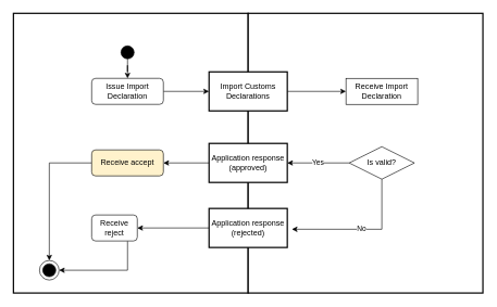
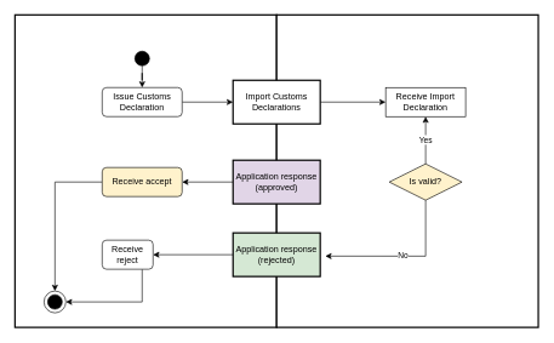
- <mxCell id="7" value="Issue Import Declaration" style="rounded=1;whiteSpace=wrap;html=1;strokeWidth=1;fillColor=#FFFFFF;" parent="1" vertex="1"><mxGeometry x="140" y="120" width="110" height="40" as="geometry" /></mxCell>
+ <mxCell id="7" value="Issue Customs Declaration" style="rounded=1;whiteSpace=wrap;html=1;strokeWidth=1;fillColor=#FFFFFF;" parent="1" vertex="1"><mxGeometry x="140" y="120" width="110" height="40" as="geometry" /></mxCell>
- <mxCell id="11" value="Application response (approved)" style="rounded=0;whiteSpace=wrap;html=1;strokeWidth=2;fillColor=#FFFFFF;" parent="1" vertex="1"><mxGeometry x="320" y="220" width="120" height="60" as="geometry" /></mxCell>
+ <mxCell id="11" value="Application response (approved)" style="rounded=0;whiteSpace=wrap;html=1;strokeWidth=2;fillColor=#e1d5e7;" parent="1" vertex="1"><mxGeometry x="320" y="220" width="120" height="60" as="geometry" /></mxCell>
- <mxCell id="15" value="Yes" style="edgeStyle=orthogonalEdgeStyle;rounded=0;orthogonalLoop=1;jettySize=auto;html=1;entryX=1;entryY=0.5;entryDx=0;entryDy=0;" parent="1" source="17" target="11" edge="1"><mxGeometry relative="1" as="geometry" /></mxCell>
+ <mxCell id="15" value="Yes" style="edgeStyle=orthogonalEdgeStyle;rounded=0;orthogonalLoop=1;jettySize=auto;html=1;" parent="1" source="17" target="14" edge="1"><mxGeometry relative="1" as="geometry" /></mxCell>
- <mxCell id="17" value="Is valid?" style="rhombus;whiteSpace=wrap;html=1;strokeWidth=1;fillColor=#FFFFFF;" parent="1" vertex="1"><mxGeometry x="535" y="225" width="100" height="50" as="geometry" /></mxCell>
+ <mxCell id="17" value="Is valid?" style="rhombus;whiteSpace=wrap;html=1;strokeWidth=1;fillColor=#fff2cc;" parent="1" vertex="1"><mxGeometry x="535" y="225" width="100" height="50" as="geometry" /></mxCell>
- <mxCell id="13" value="Application response (rejected)" style="rounded=0;whiteSpace=wrap;html=1;strokeWidth=2;fillColor=#FFFFFF;" parent="1" vertex="1"><mxGeometry x="320" y="320" width="120" height="60" as="geometry" /></mxCell>
+ <mxCell id="13" value="Application response (rejected)" style="rounded=0;whiteSpace=wrap;html=1;strokeWidth=2;fillColor=#d5e8d4;" parent="1" vertex="1"><mxGeometry x="320" y="320" width="120" height="60" as="geometry" /></mxCell>
